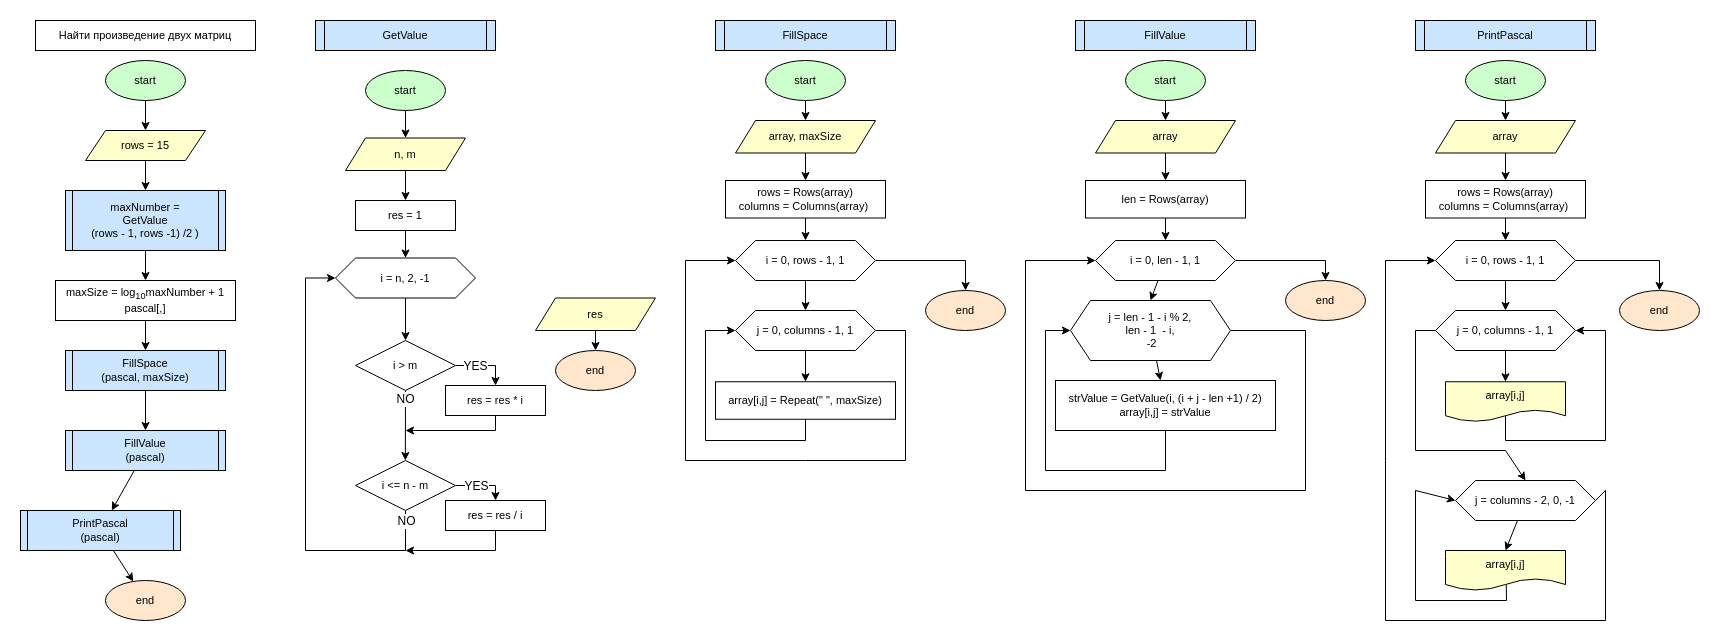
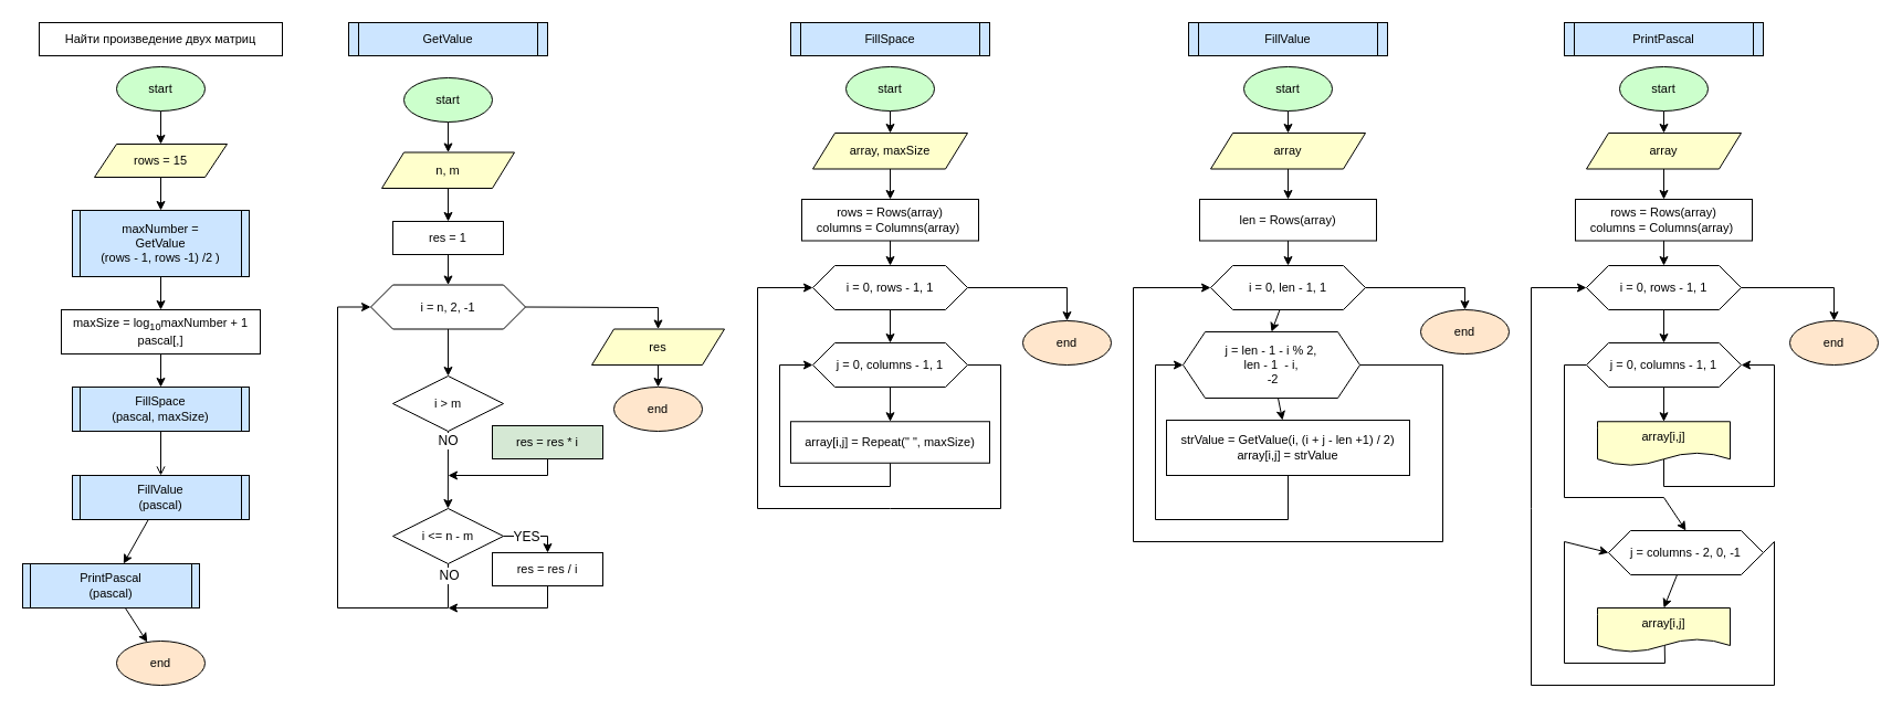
+ <mxCell id="27" value="" style="edgeStyle=none;orthogonalLoop=1;jettySize=auto;html=1;fontSize=11;exitX=1;exitY=0.5;exitDx=0;exitDy=0;entryX=0.5;entryY=0;entryDx=0;entryDy=0;rounded=0;fillColor=#FFFFFF;strokeColor=#000000;fontColor=#000000;labelBackgroundColor=none;" edge="1" parent="1" source="26" target="31"><mxGeometry relative="1" as="geometry"><Array as="points"><mxPoint x="595" y="278" /></Array></mxGeometry></mxCell>
- <mxCell id="33" style="edgeStyle=none;rounded=0;orthogonalLoop=1;jettySize=auto;html=1;exitX=1;exitY=0.5;exitDx=0;exitDy=0;entryX=0.5;entryY=0;entryDx=0;entryDy=0;fontFamily=Helvetica;fontSize=11;fontColor=#000000;fillColor=#FFFFFF;strokeColor=#000000;labelBackgroundColor=none;" edge="1" parent="1" source="37" target="39"><mxGeometry relative="1" as="geometry"><Array as="points"><mxPoint x="495" y="365" /></Array></mxGeometry></mxCell>
- <mxCell id="34" value="YES" style="edgeLabel;html=1;align=center;verticalAlign=middle;resizable=0;points=[];fontSize=12;fontFamily=Helvetica;fontColor=#000000;labelBackgroundColor=#FFFFFF;" vertex="1" connectable="0" parent="33"><mxGeometry x="-0.591" relative="1" as="geometry"><mxPoint x="7" as="offset" /></mxGeometry></mxCell>
- <mxCell id="39" value="res = res * i" style="whiteSpace=wrap;html=1;rounded=0;fontSize=11;fillColor=#FFFFFF;strokeColor=#000000;fontColor=#000000;labelBackgroundColor=none;endArrow=classic;" vertex="1" parent="1"><mxGeometry x="445" y="385" width="100" height="30" as="geometry" /></mxCell>
+ <mxCell id="39" value="res = res * i" style="whiteSpace=wrap;html=1;rounded=0;fontSize=11;fillColor=#d5e8d4;strokeColor=#000000;fontColor=#000000;labelBackgroundColor=none;endArrow=classic;" vertex="1" parent="1"><mxGeometry x="445" y="385" width="100" height="30" as="geometry" /></mxCell>
- <mxCell id="6" value="" style="edgeStyle=none;rounded=0;orthogonalLoop=1;jettySize=auto;html=1;fontFamily=Helvetica;fontSize=11;fontColor=#000000;fillColor=#FFFFFF;strokeColor=#000000;labelBackgroundColor=none;" edge="1" parent="1" source="7" target="13"><mxGeometry relative="1" as="geometry" /></mxCell>
+ <mxCell id="6" value="" style="edgeStyle=none;rounded=0;orthogonalLoop=1;jettySize=auto;html=1;fontFamily=Helvetica;fontSize=11;fontColor=#000000;fillColor=#FFFFFF;strokeColor=#000000;labelBackgroundColor=none;endArrow=open;" edge="1" parent="1" source="7" target="13"><mxGeometry relative="1" as="geometry" /></mxCell>
